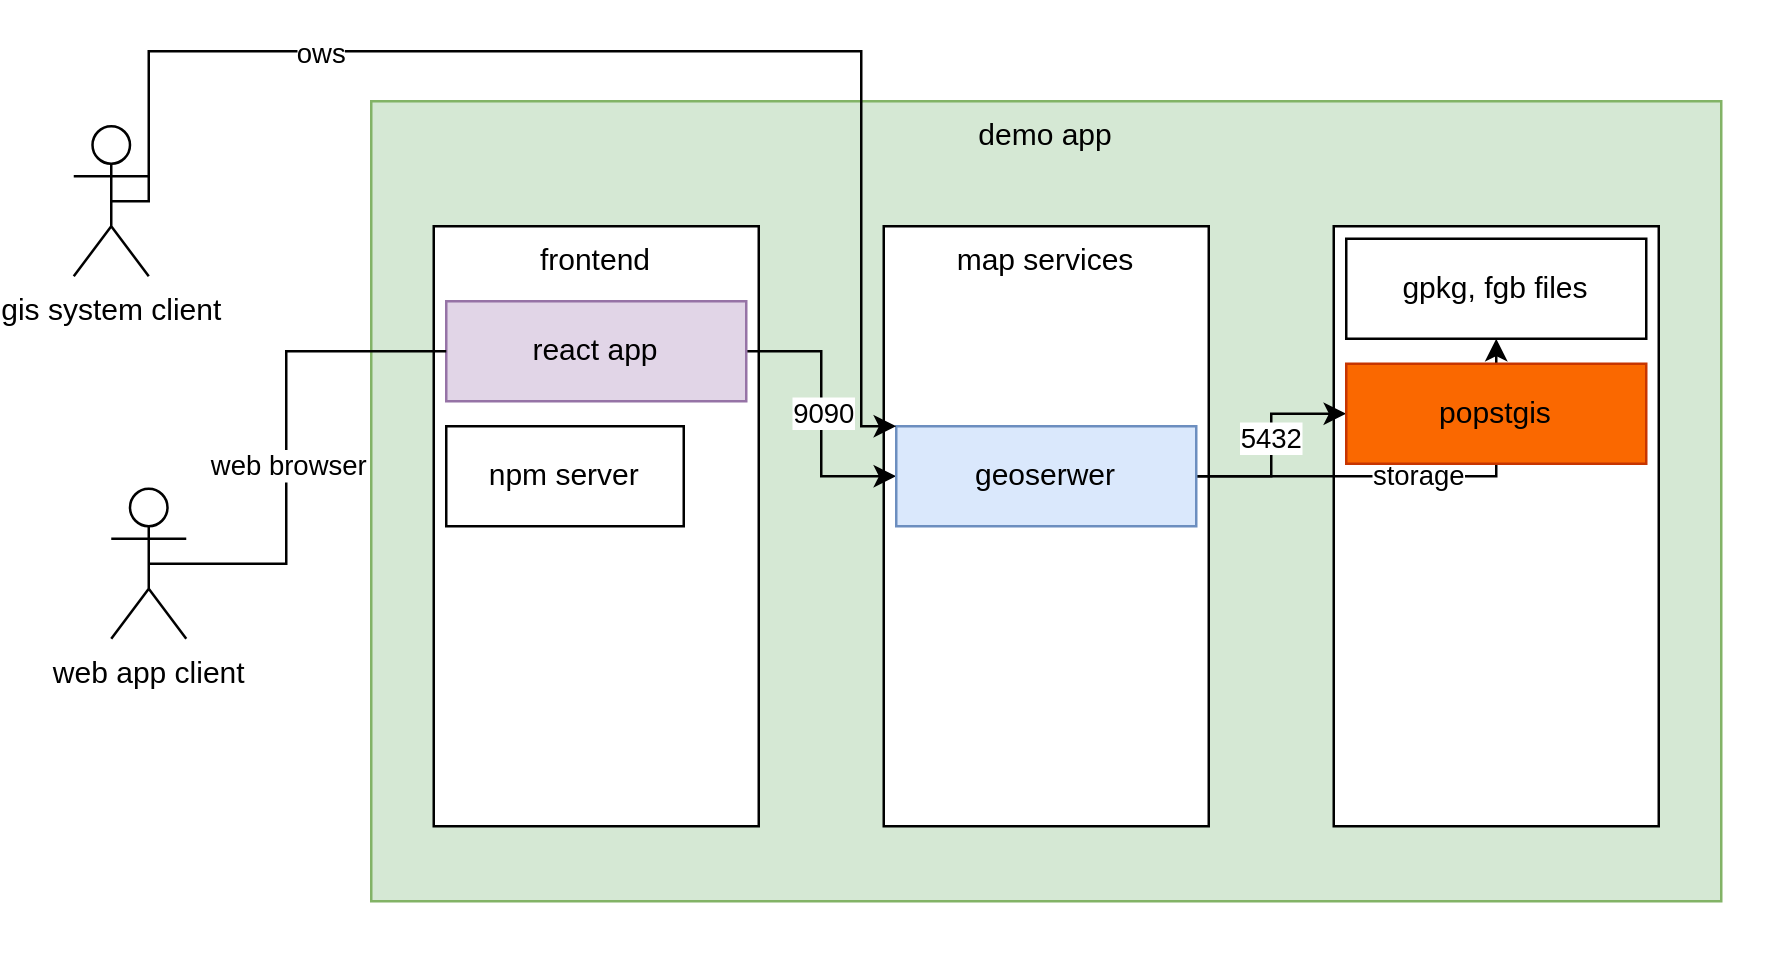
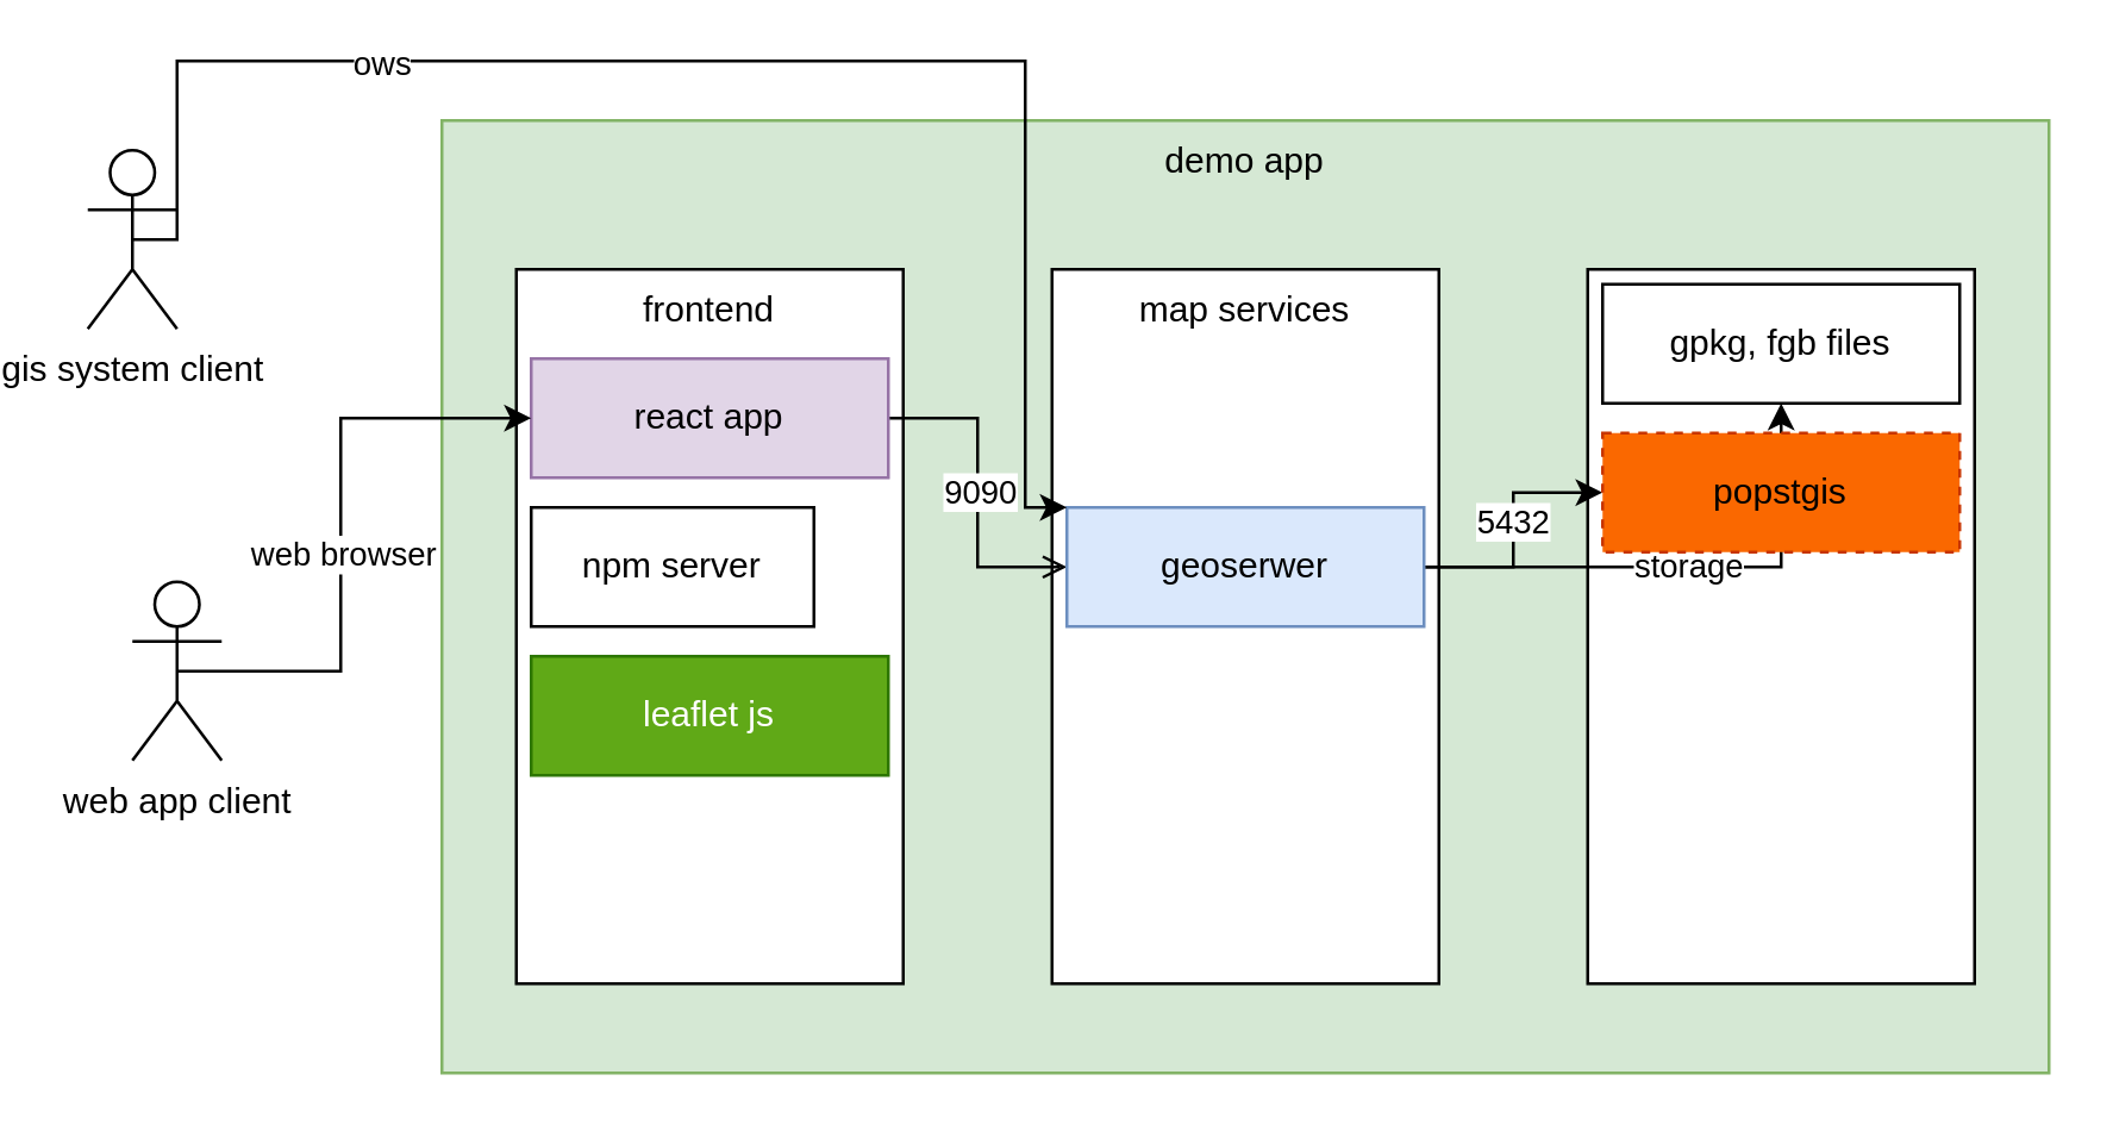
- <mxCell id="21" style="edgeStyle=orthogonalEdgeStyle;rounded=0;orthogonalLoop=1;jettySize=auto;html=1;exitX=0.5;exitY=0.5;exitDx=0;exitDy=0;exitPerimeter=0;entryX=0;entryY=0.5;entryDx=0;entryDy=0;endArrow=none;" edge="1" parent="1" source="23" target="8"><mxGeometry relative="1" as="geometry"><Array as="points"><mxPoint x="105" y="225" /><mxPoint x="105" y="140" /></Array></mxGeometry></mxCell>
+ <mxCell id="21" style="edgeStyle=orthogonalEdgeStyle;rounded=0;orthogonalLoop=1;jettySize=auto;html=1;exitX=0.5;exitY=0.5;exitDx=0;exitDy=0;exitPerimeter=0;entryX=0;entryY=0.5;entryDx=0;entryDy=0;" edge="1" parent="1" source="23" target="8"><mxGeometry relative="1" as="geometry"><Array as="points"><mxPoint x="105" y="225" /><mxPoint x="105" y="140" /></Array></mxGeometry></mxCell>
- <mxCell id="16" value="popstgis" style="rounded=0;whiteSpace=wrap;html=1;fillColor=#fa6800;fontColor=#000000;strokeColor=#C73500;" vertex="1" parent="1"><mxGeometry x="529" y="145" width="120" height="40" as="geometry" /></mxCell>
+ <mxCell id="16" value="popstgis" style="rounded=0;whiteSpace=wrap;html=1;fillColor=#fa6800;fontColor=#000000;strokeColor=#C73500;dashed=1;" vertex="1" parent="1"><mxGeometry x="529" y="145" width="120" height="40" as="geometry" /></mxCell>
- <mxCell id="6" style="edgeStyle=orthogonalEdgeStyle;rounded=0;orthogonalLoop=1;jettySize=auto;html=1;entryX=0;entryY=0.5;entryDx=0;entryDy=0;" edge="1" parent="1" source="8" target="15"><mxGeometry relative="1" as="geometry" /></mxCell>
+ <mxCell id="6" style="edgeStyle=orthogonalEdgeStyle;rounded=0;orthogonalLoop=1;jettySize=auto;html=1;entryX=0;entryY=0.5;entryDx=0;entryDy=0;endArrow=open;" edge="1" parent="1" source="8" target="15"><mxGeometry relative="1" as="geometry" /></mxCell>
+ <mxCell id="10" value="leaflet js" style="rounded=0;whiteSpace=wrap;html=1;fillColor=#60a917;strokeColor=#2D7600;fontColor=#ffffff;" vertex="1" parent="1"><mxGeometry x="169" y="220" width="120" height="40" as="geometry" /></mxCell>
